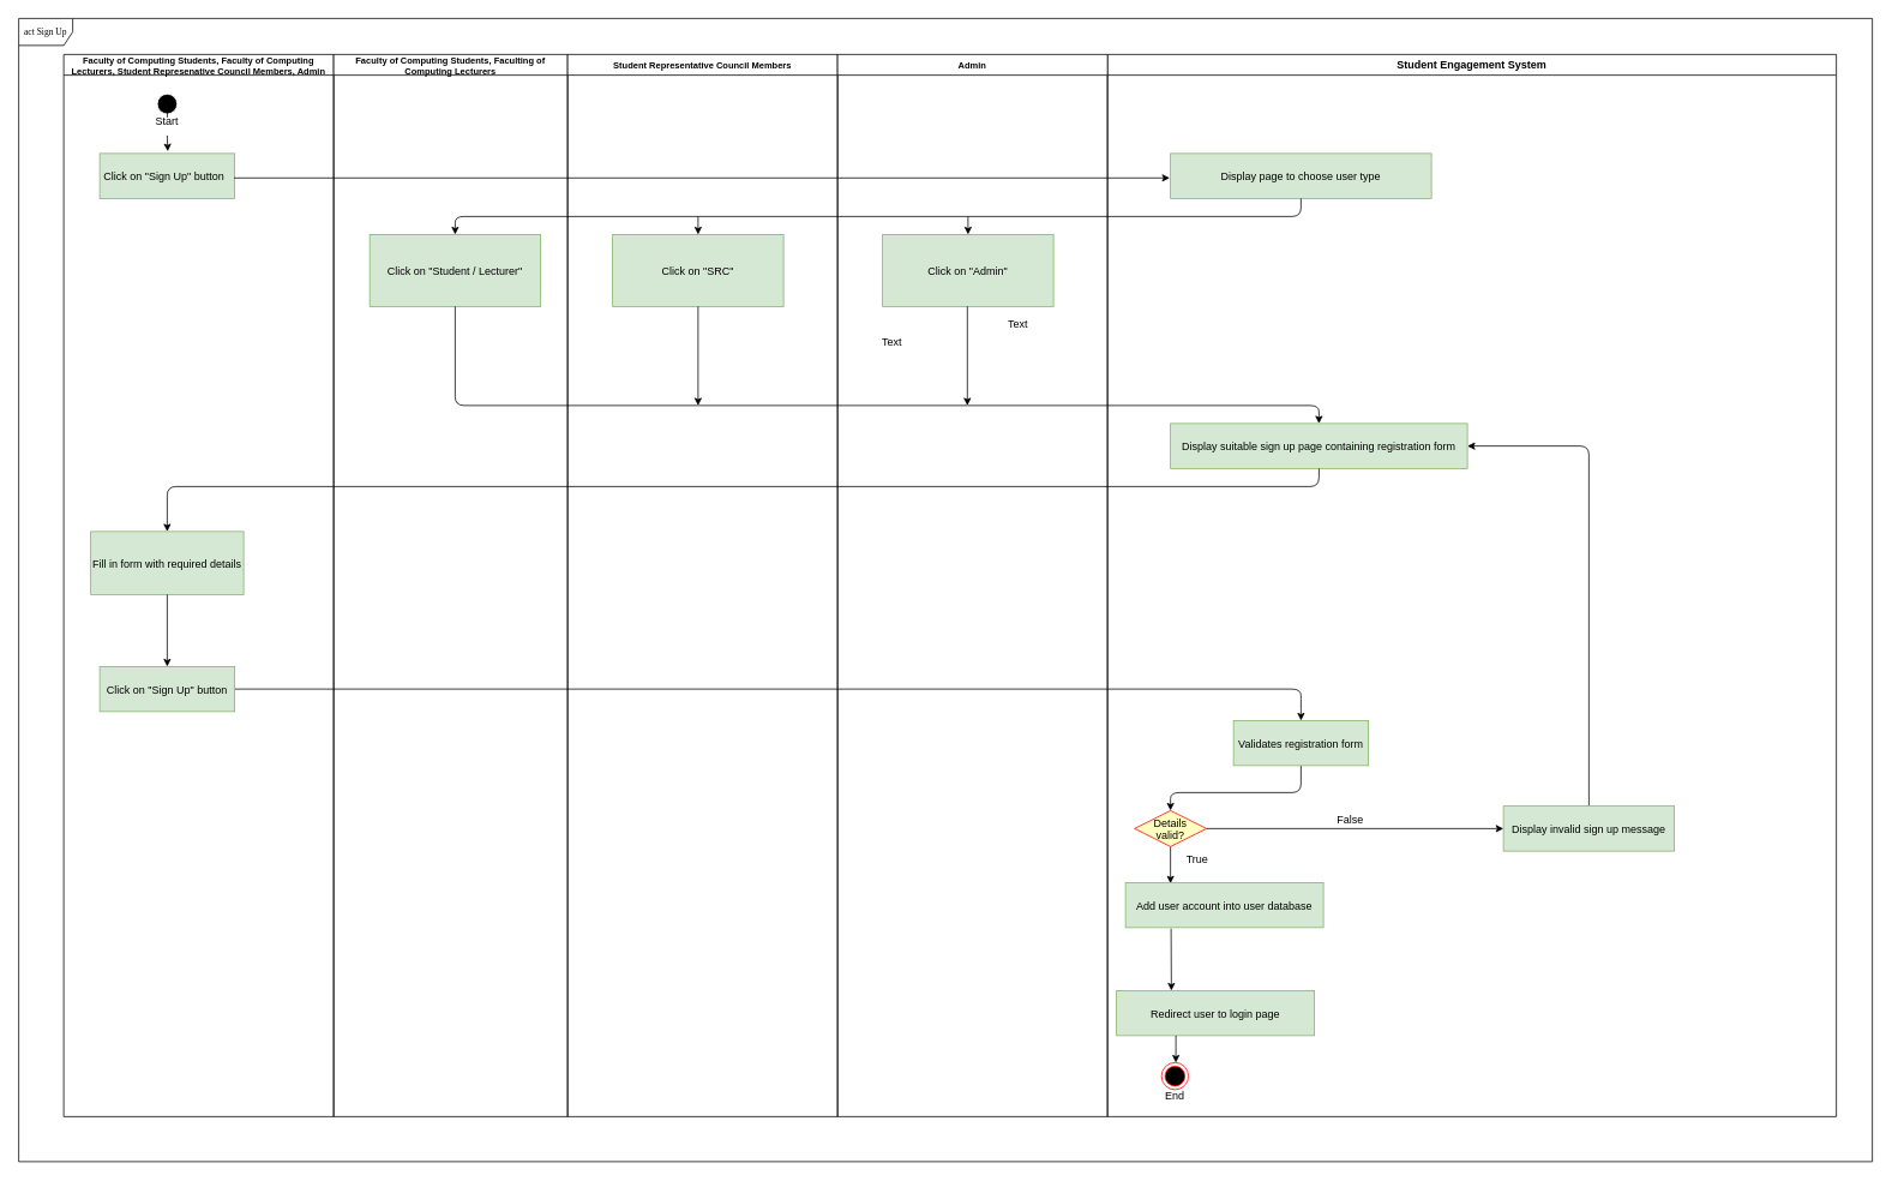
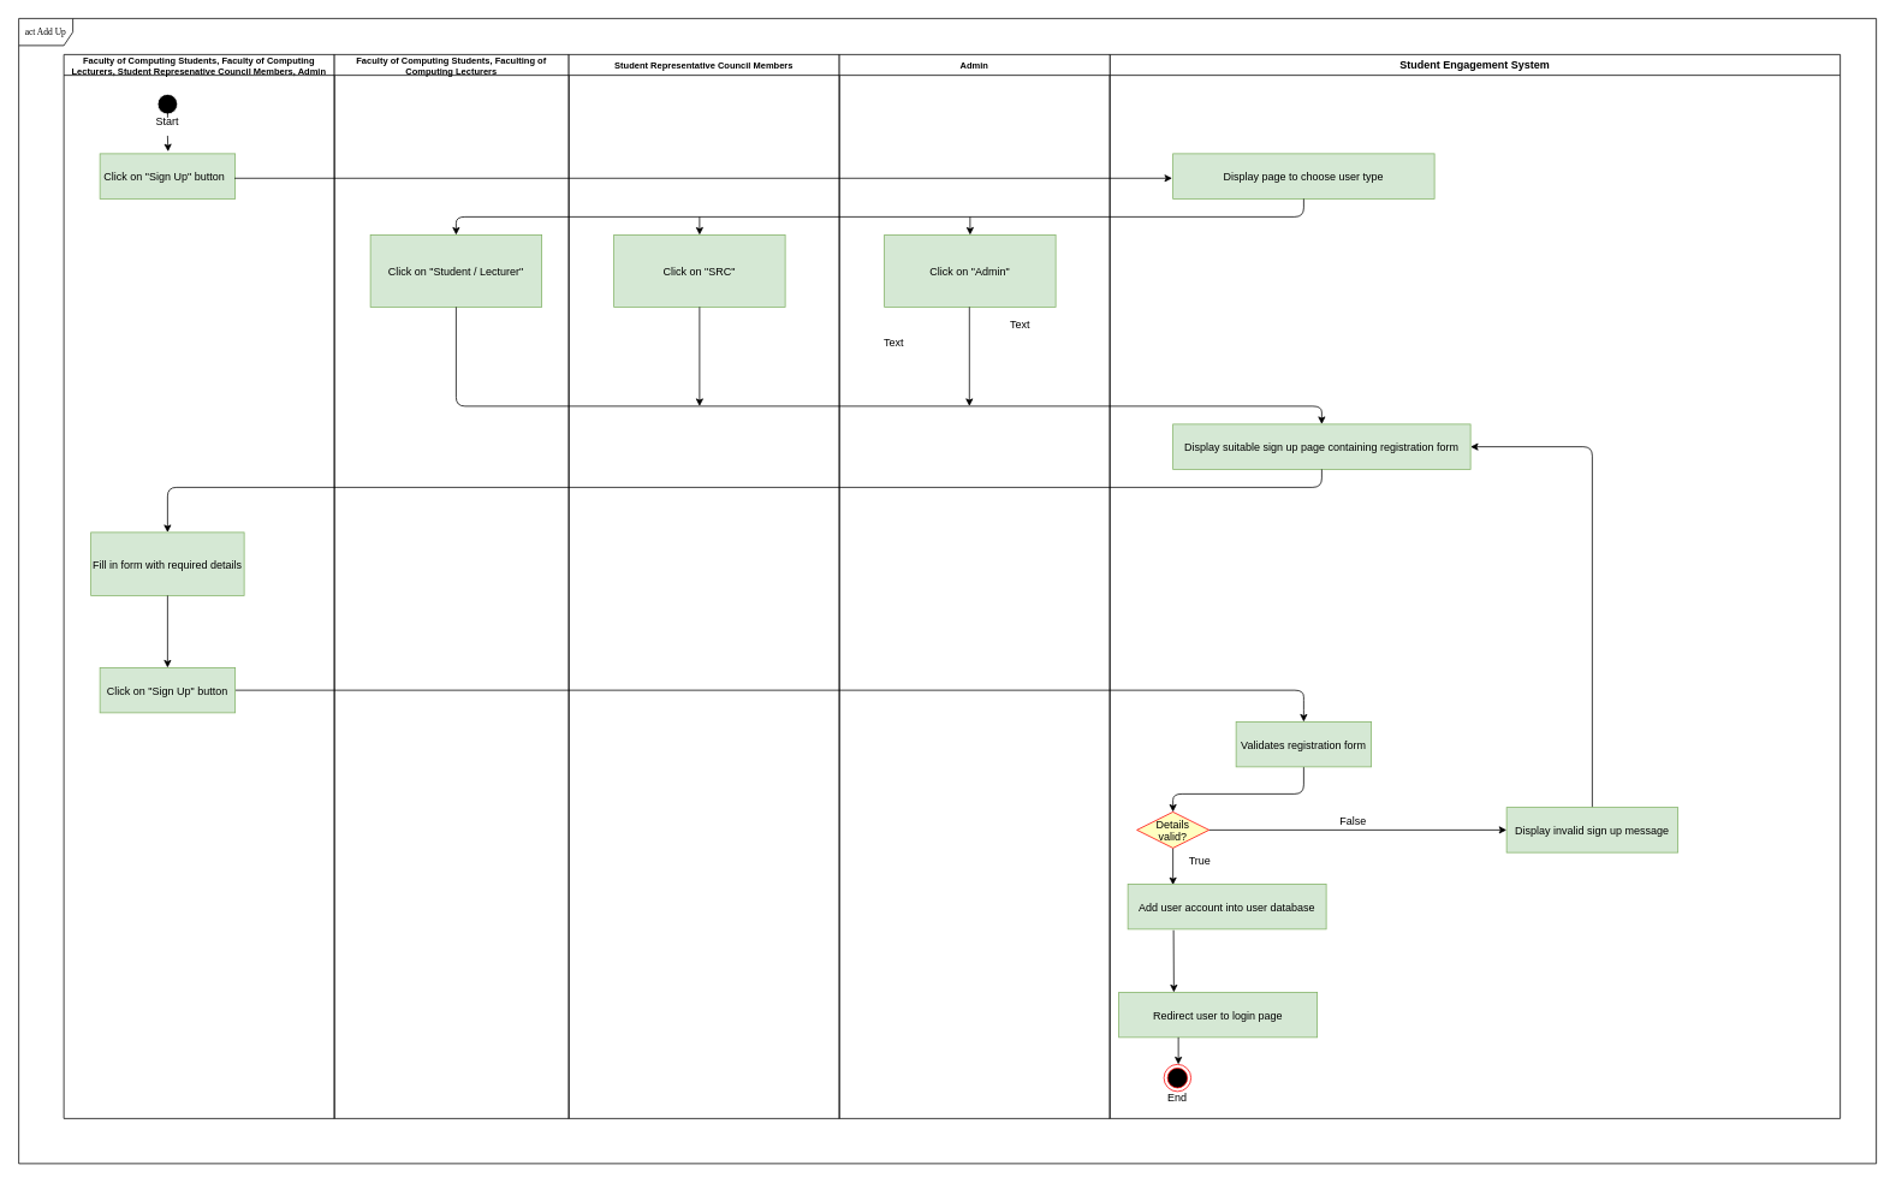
- <mxCell id="46" value="act Sign Up" style="shape=umlFrame;whiteSpace=wrap;html=1;rounded=0;shadow=0;comic=0;labelBackgroundColor=none;strokeWidth=1;fontFamily=Verdana;fontSize=10;align=center;" vertex="1" parent="1"><mxGeometry x="20" y="20" width="2060" height="1270" as="geometry" /></mxCell>
+ <mxCell id="46" value="act Add Up" style="shape=umlFrame;whiteSpace=wrap;html=1;rounded=0;shadow=0;comic=0;labelBackgroundColor=none;strokeWidth=1;fontFamily=Verdana;fontSize=10;align=center;" vertex="1" parent="1"><mxGeometry x="20" y="20" width="2060" height="1270" as="geometry" /></mxCell>
